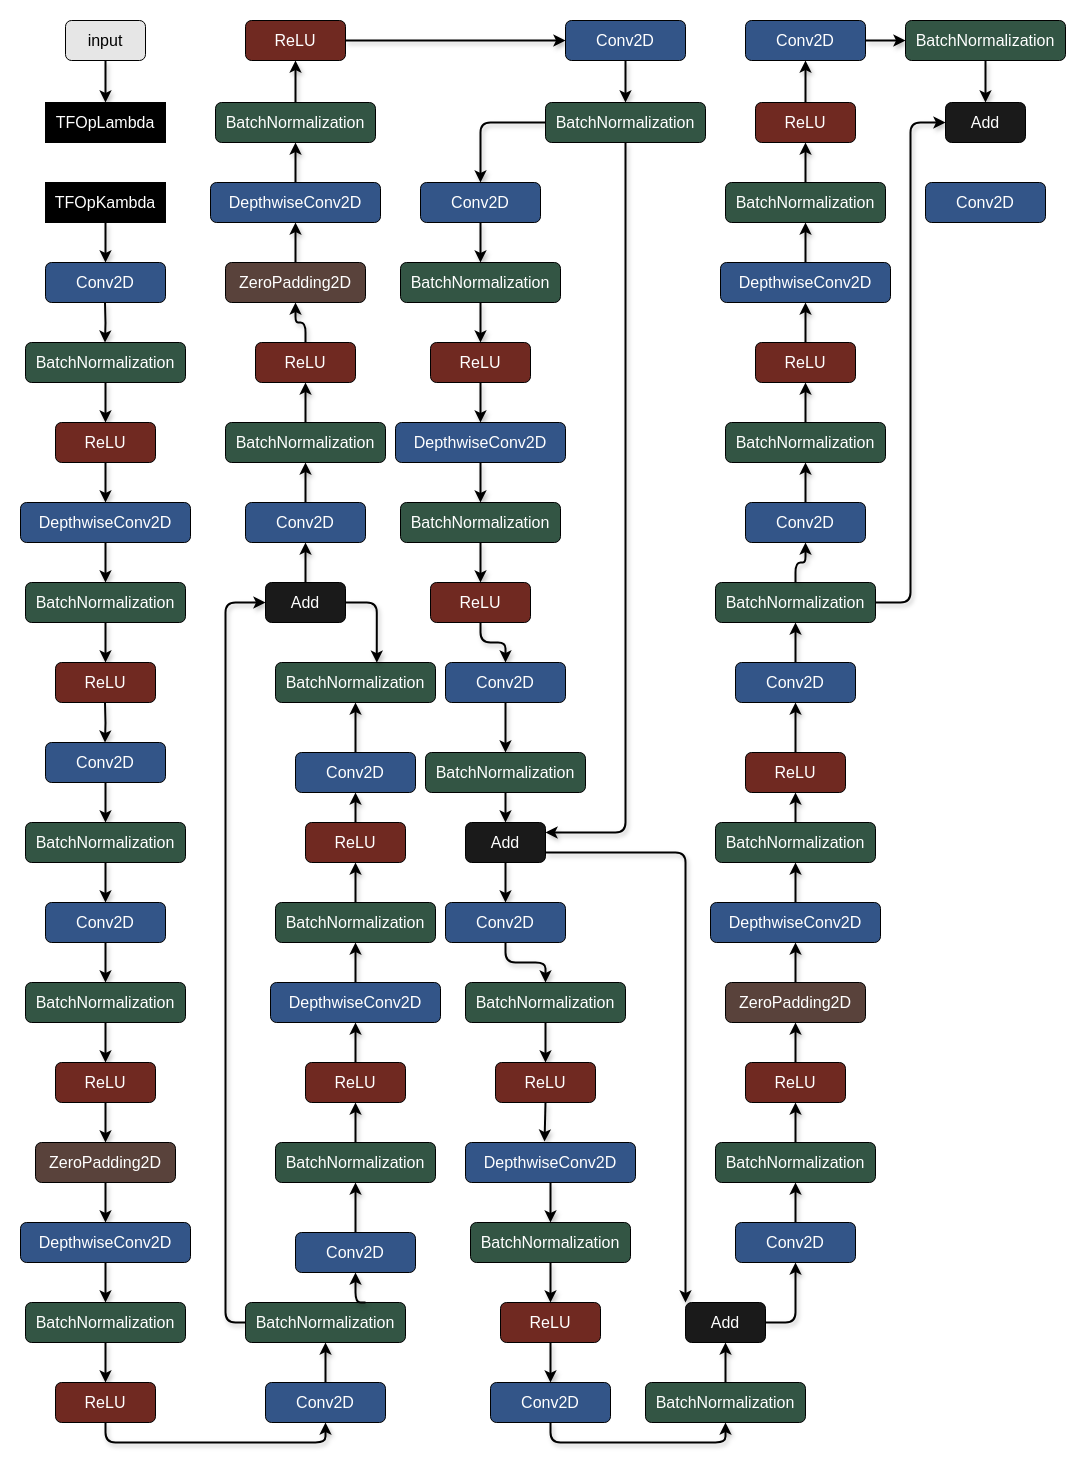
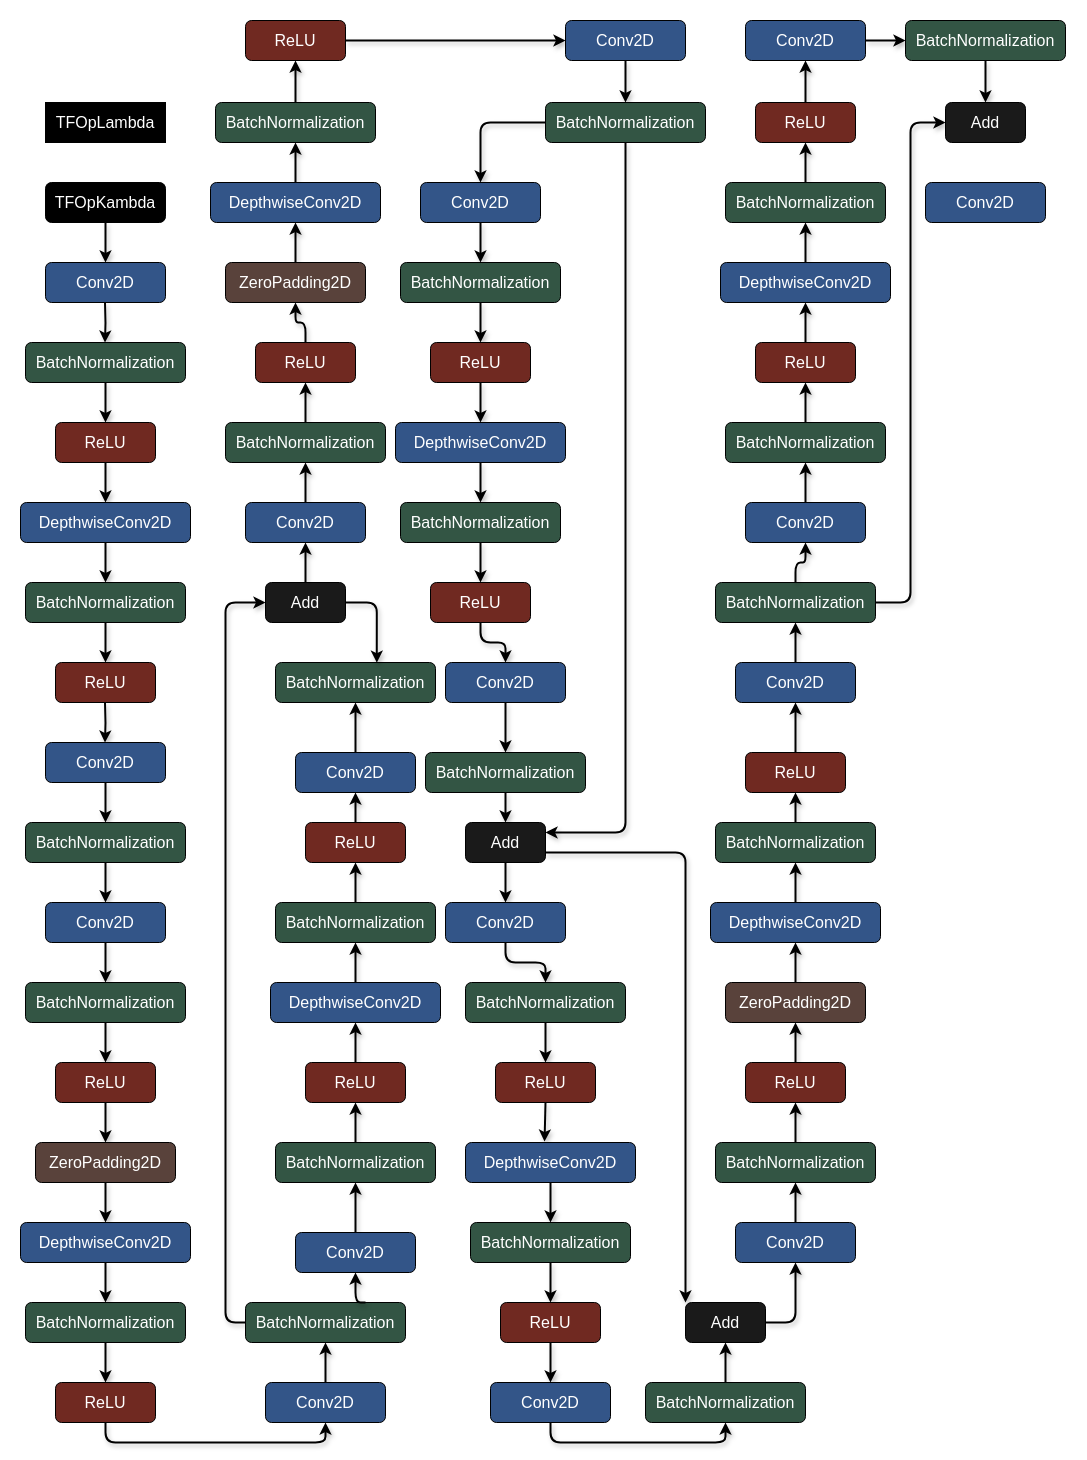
- <mxCell id="7" value="&lt;font style=&quot;font-size: 16px&quot;&gt;input&lt;/font&gt;" style="rounded=1;whiteSpace=wrap;html=1;fillColor=#E6E6E6;" parent="1" vertex="1"><mxGeometry x="65" y="20" width="80" height="40" as="geometry" /></mxCell>
- <mxCell id="6" style="edgeStyle=orthogonalEdgeStyle;rounded=0;orthogonalLoop=1;jettySize=auto;html=1;exitX=0.5;exitY=1;exitDx=0;exitDy=0;entryX=0.5;entryY=0;entryDx=0;entryDy=0;endArrow=classic;endFill=1;strokeColor=#000000;strokeWidth=2;shadow=1;" parent="1" source="7" target="2" edge="1"><mxGeometry relative="1" as="geometry" /></mxCell>
- <mxCell id="4" value="&lt;font style=&quot;font-size: 16px&quot;&gt;TFOpKambda&lt;/font&gt;" style="whiteSpace=wrap;html=1;fillColor=#000000;fontColor=#FFFFFF;rounded=0;" parent="1" vertex="1"><mxGeometry x="45" y="182" width="120" height="40" as="geometry" /></mxCell>
+ <mxCell id="4" value="&lt;font style=&quot;font-size: 16px&quot;&gt;TFOpKambda&lt;/font&gt;" style="rounded=1;whiteSpace=wrap;html=1;fillColor=#000000;fontColor=#FFFFFF;" parent="1" vertex="1"><mxGeometry x="45" y="182" width="120" height="40" as="geometry" /></mxCell>
